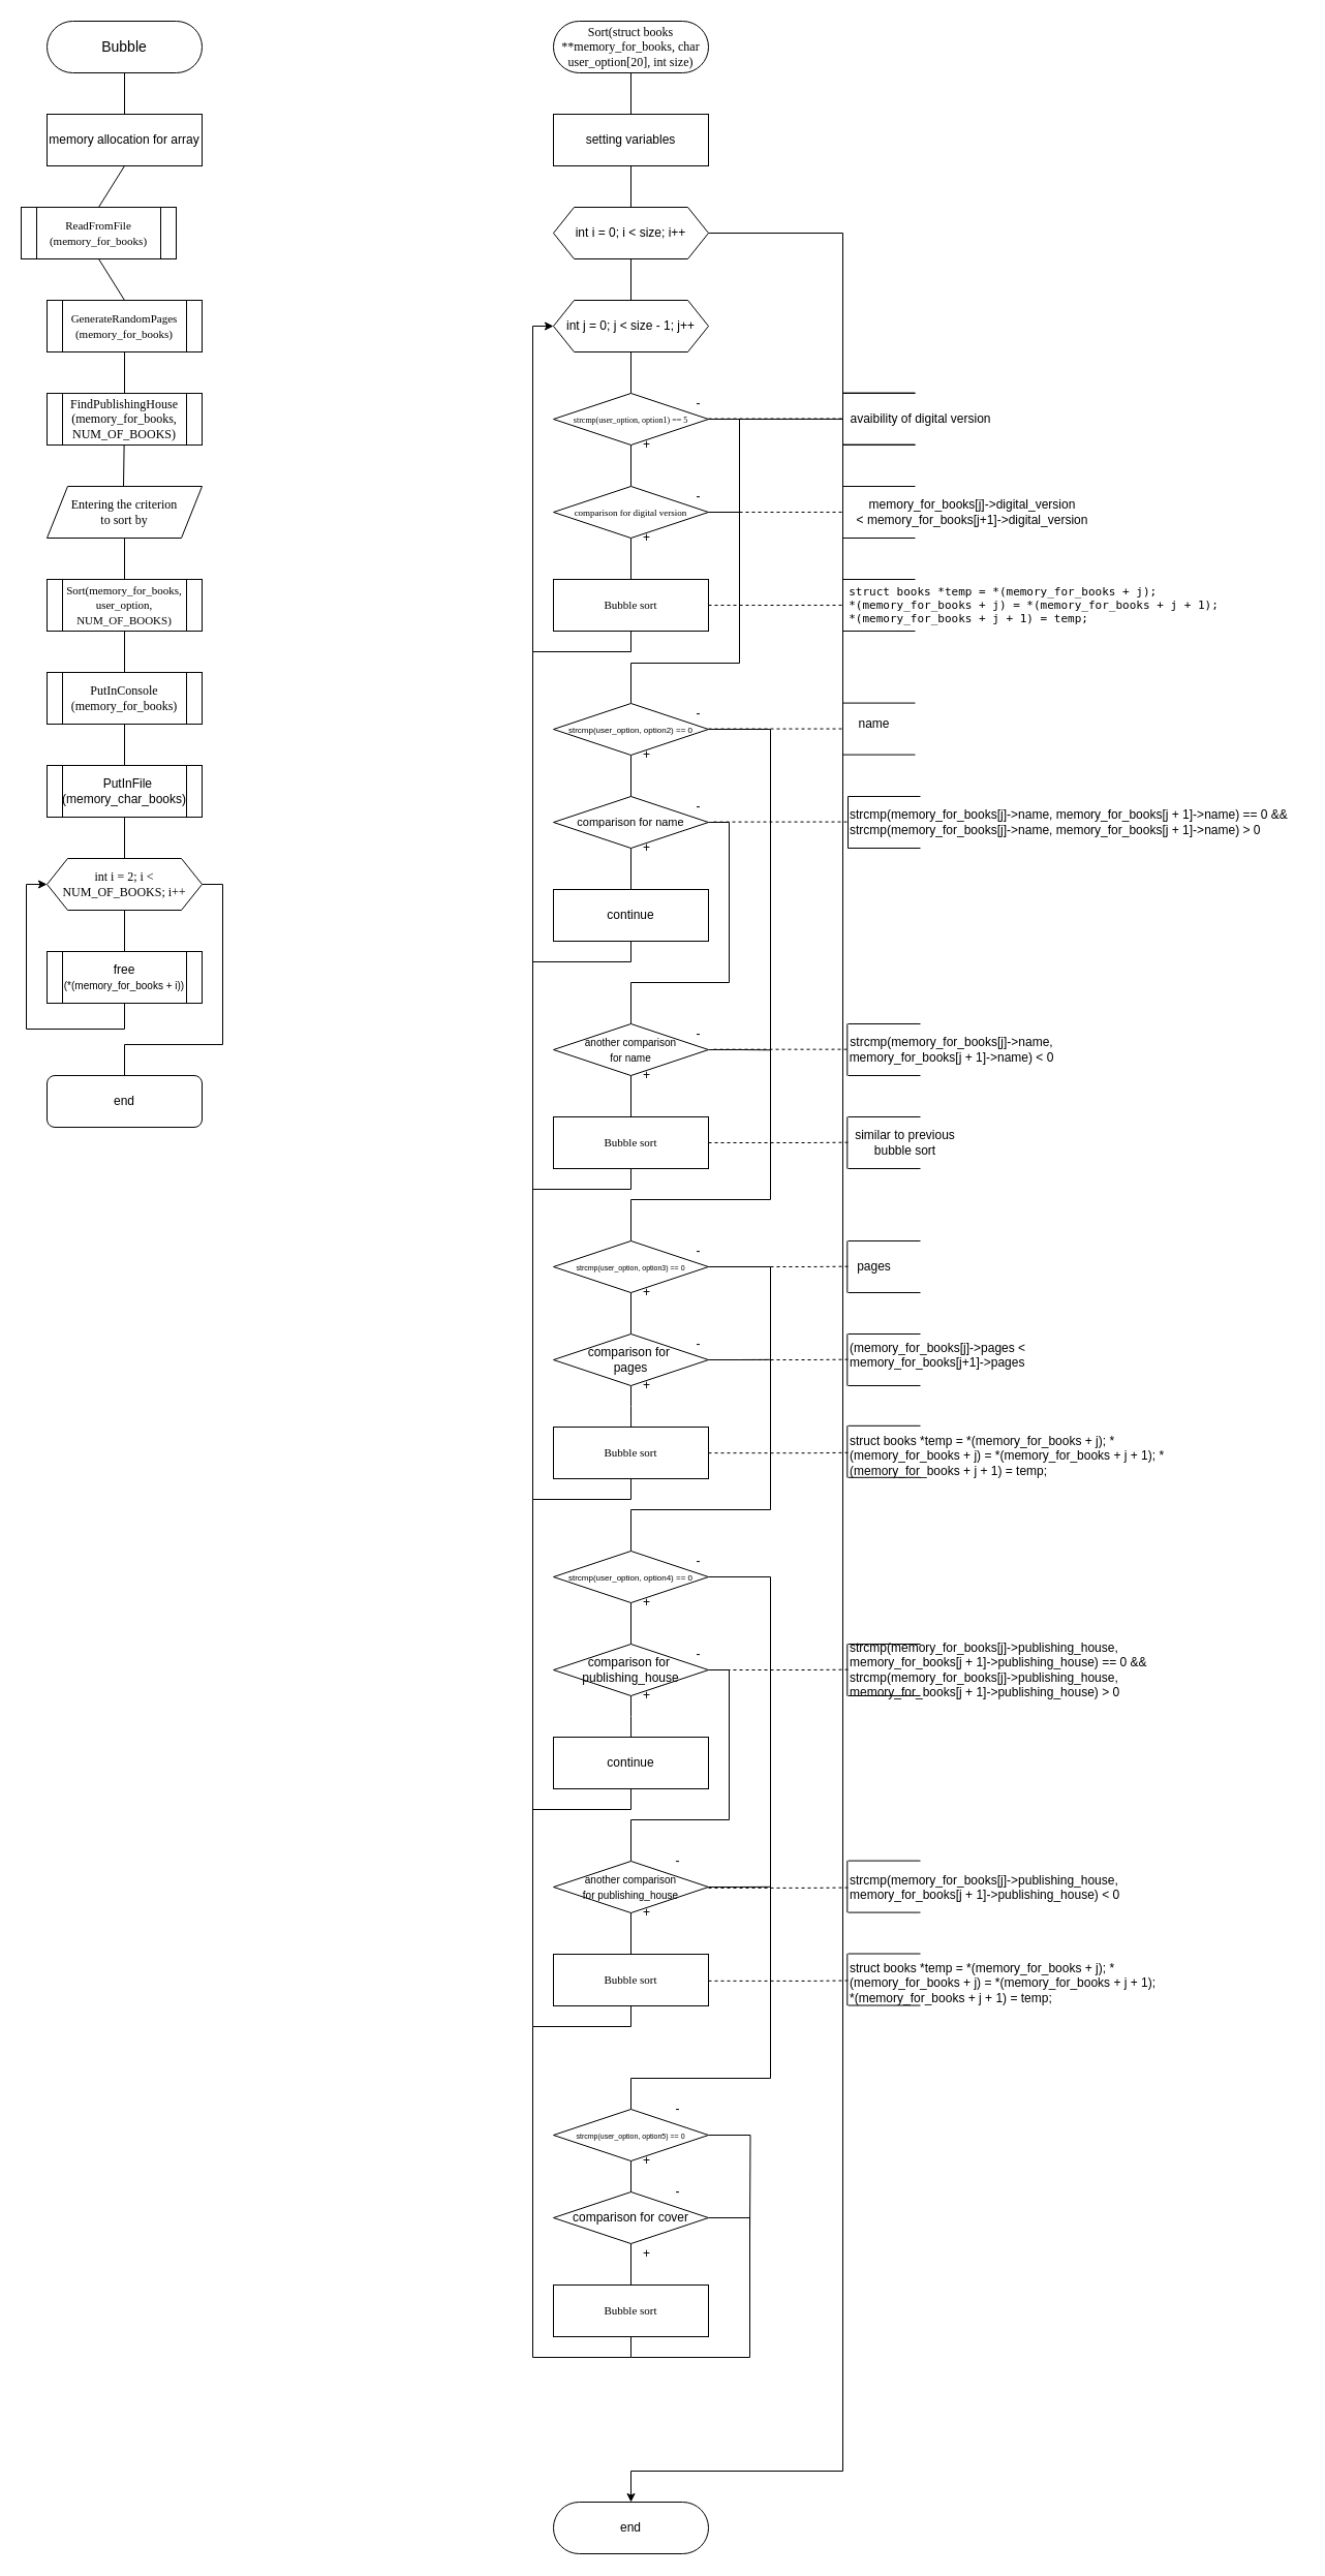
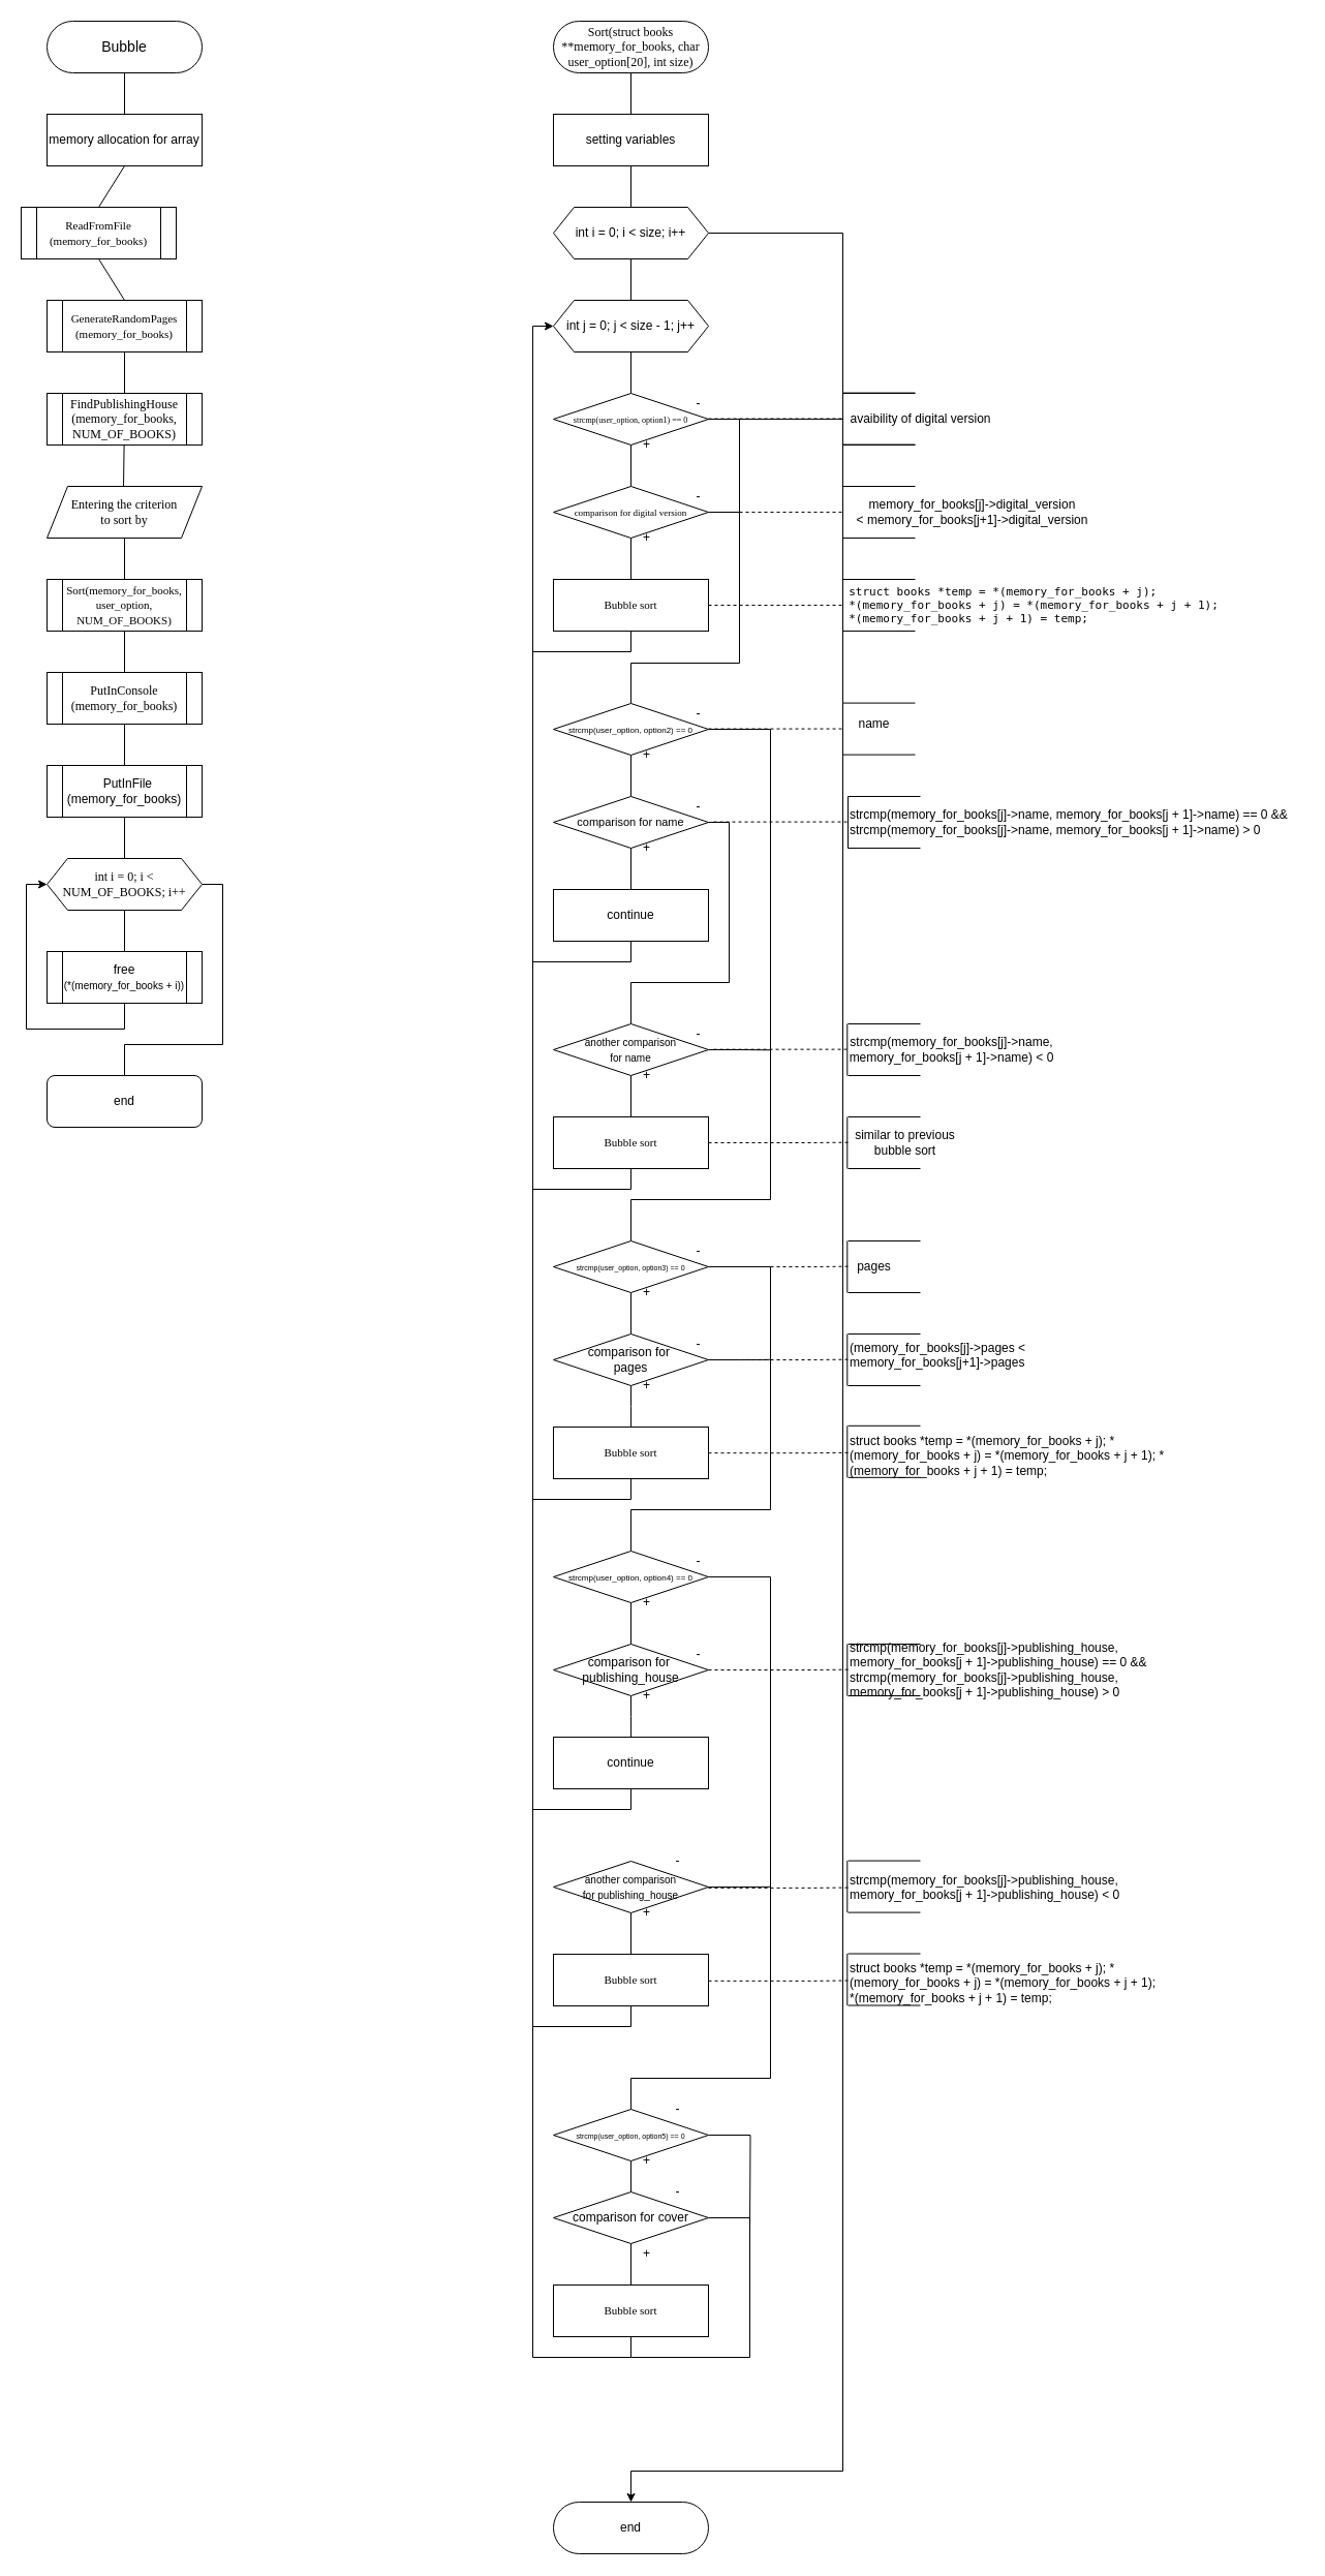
- <mxCell id="36" value="&lt;font face=&quot;Times New Roman&quot; style=&quot;font-size: 8px&quot;&gt;strcmp(user_option, option1) == 5&lt;/font&gt;" style="rhombus;whiteSpace=wrap;html=1;" parent="1" vertex="1"><mxGeometry x="535" y="380" width="150" height="50" as="geometry" /></mxCell>
+ <mxCell id="36" value="&lt;font face=&quot;Times New Roman&quot; style=&quot;font-size: 8px&quot;&gt;strcmp(user_option, option1) == 0&lt;/font&gt;" style="rhombus;whiteSpace=wrap;html=1;" parent="1" vertex="1"><mxGeometry x="535" y="380" width="150" height="50" as="geometry" /></mxCell>
- <mxCell id="18" value="&amp;nbsp; PutInFile&lt;br&gt;(memory_char_books)" style="shape=process;whiteSpace=wrap;html=1;backgroundOutline=1;" parent="1" vertex="1"><mxGeometry x="45" y="740" width="150" height="50" as="geometry" /></mxCell>
+ <mxCell id="18" value="&amp;nbsp; PutInFile&lt;br&gt;(memory_for_books)" style="shape=process;whiteSpace=wrap;html=1;backgroundOutline=1;" parent="1" vertex="1"><mxGeometry x="45" y="740" width="150" height="50" as="geometry" /></mxCell>
- <mxCell id="21" value="&lt;font face=&quot;Times New Roman&quot; style=&quot;font-size: 12px&quot;&gt;int i = 2; i &amp;lt; NUM_OF_BOOKS; i++&lt;/font&gt;" style="shape=hexagon;perimeter=hexagonPerimeter2;whiteSpace=wrap;html=1;fixedSize=1;" parent="1" vertex="1"><mxGeometry x="45" y="830" width="150" height="50" as="geometry" /></mxCell>
+ <mxCell id="21" value="&lt;font face=&quot;Times New Roman&quot; style=&quot;font-size: 12px&quot;&gt;int i = 0; i &amp;lt; NUM_OF_BOOKS; i++&lt;/font&gt;" style="shape=hexagon;perimeter=hexagonPerimeter2;whiteSpace=wrap;html=1;fixedSize=1;" parent="1" vertex="1"><mxGeometry x="45" y="830" width="150" height="50" as="geometry" /></mxCell>
- <mxCell id="138" style="edgeStyle=orthogonalEdgeStyle;rounded=0;orthogonalLoop=1;jettySize=auto;html=1;exitX=1;exitY=0.5;exitDx=0;exitDy=0;endArrow=none;endFill=0;entryX=0.5;entryY=0;entryDx=0;entryDy=0;" parent="1" source="139" target="146" edge="1"><mxGeometry relative="1" as="geometry"><mxPoint x="605" y="1800" as="targetPoint" /><Array as="points"><mxPoint x="705" y="1615" /><mxPoint x="705" y="1760" /><mxPoint x="610" y="1760" /></Array></mxGeometry></mxCell>
